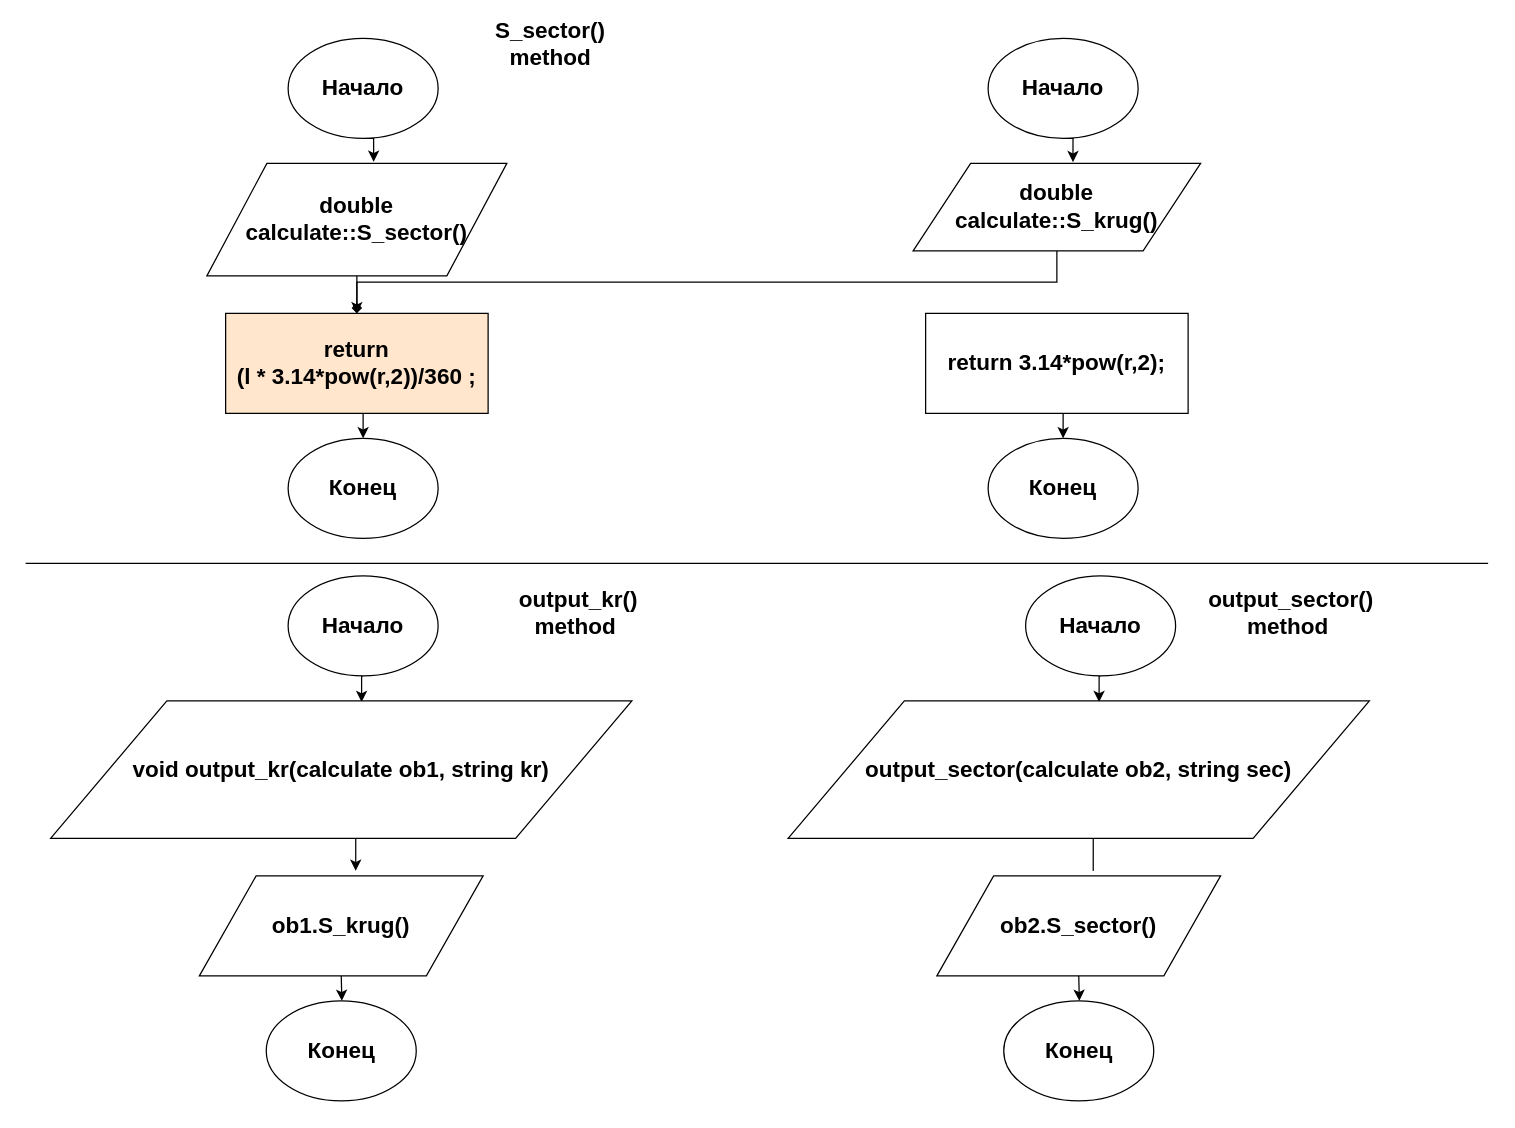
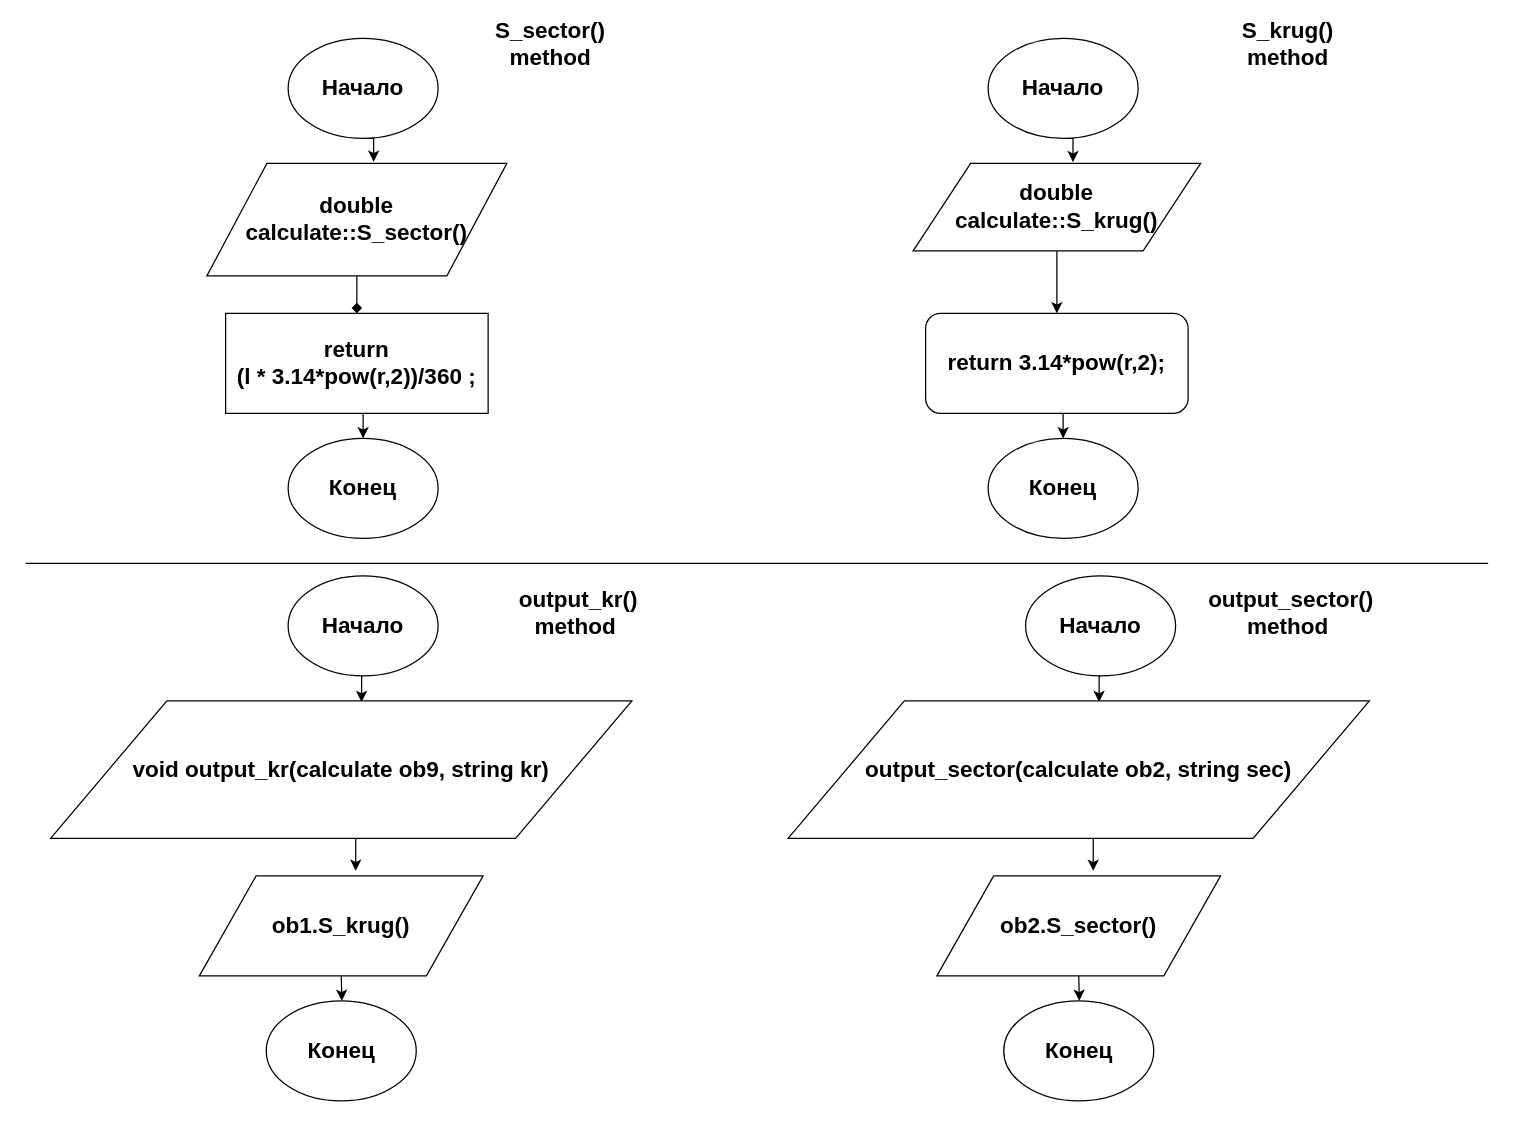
+ <mxCell id="17" value="&lt;b&gt;&lt;font style=&quot;font-size: 18px&quot;&gt;S_krug() method&lt;/font&gt;&lt;/b&gt;" style="text;html=1;strokeColor=none;fillColor=none;align=center;verticalAlign=middle;whiteSpace=wrap;rounded=0;" vertex="1" parent="1"><mxGeometry x="990" y="20" width="80" height="30" as="geometry" /></mxCell>
- <mxCell id="11" style="edgeStyle=orthogonalEdgeStyle;rounded=0;orthogonalLoop=1;jettySize=auto;html=1;exitX=0.5;exitY=1;exitDx=0;exitDy=0;" edge="1" parent="1" source="12" target="7"><mxGeometry relative="1" as="geometry" /></mxCell>
+ <mxCell id="11" style="edgeStyle=orthogonalEdgeStyle;rounded=0;orthogonalLoop=1;jettySize=auto;html=1;exitX=0.5;exitY=1;exitDx=0;exitDy=0;entryX=0.5;entryY=0;entryDx=0;entryDy=0;" edge="1" parent="1" source="12" target="14"><mxGeometry relative="1" as="geometry" /></mxCell>
- <mxCell id="7" value="&lt;b&gt;&lt;font style=&quot;font-size: 18px&quot;&gt;return &lt;br&gt;(l * 3.14*pow(r,2))/360 ;&lt;/font&gt;&lt;/b&gt;" style="rounded=0;whiteSpace=wrap;html=1;fillColor=#ffe6cc;" vertex="1" parent="1"><mxGeometry x="180" y="250" width="210" height="80" as="geometry" /></mxCell>
+ <mxCell id="7" value="&lt;b&gt;&lt;font style=&quot;font-size: 18px&quot;&gt;return &lt;br&gt;(l * 3.14*pow(r,2))/360 ;&lt;/font&gt;&lt;/b&gt;" style="rounded=0;whiteSpace=wrap;html=1;" vertex="1" parent="1"><mxGeometry x="180" y="250" width="210" height="80" as="geometry" /></mxCell>
- <mxCell id="14" value="&lt;span style=&quot;font-size: 18px&quot;&gt;&lt;b&gt;return 3.14*pow(r,2);&lt;/b&gt;&lt;/span&gt;" style="rounded=0;whiteSpace=wrap;html=1;" vertex="1" parent="1"><mxGeometry x="740" y="250" width="210" height="80" as="geometry" /></mxCell>
+ <mxCell id="14" value="&lt;span style=&quot;font-size: 18px&quot;&gt;&lt;b&gt;return 3.14*pow(r,2);&lt;/b&gt;&lt;/span&gt;" style="whiteSpace=wrap;html=1;rounded=1;" vertex="1" parent="1"><mxGeometry x="740" y="250" width="210" height="80" as="geometry" /></mxCell>
- <mxCell id="21" value="&lt;font style=&quot;font-size: 18px&quot;&gt;&lt;b&gt;void output_kr(calculate ob1, string kr)&lt;/b&gt;&lt;/font&gt;" style="shape=parallelogram;perimeter=parallelogramPerimeter;whiteSpace=wrap;html=1;" vertex="1" parent="1"><mxGeometry x="40" y="560" width="465" height="110" as="geometry" /></mxCell>
+ <mxCell id="21" value="&lt;font style=&quot;font-size: 18px&quot;&gt;&lt;b&gt;void output_kr(calculate ob9, string kr)&lt;/b&gt;&lt;/font&gt;" style="shape=parallelogram;perimeter=parallelogramPerimeter;whiteSpace=wrap;html=1;" vertex="1" parent="1"><mxGeometry x="40" y="560" width="465" height="110" as="geometry" /></mxCell>
- <mxCell id="27" style="edgeStyle=orthogonalEdgeStyle;rounded=0;orthogonalLoop=1;jettySize=auto;html=1;exitX=0.5;exitY=1;exitDx=0;exitDy=0;entryX=0.551;entryY=-0.05;entryDx=0;entryDy=0;entryPerimeter=0;endArrow=none;" edge="1" parent="1" source="28" target="30"><mxGeometry relative="1" as="geometry" /></mxCell>
+ <mxCell id="27" style="edgeStyle=orthogonalEdgeStyle;rounded=0;orthogonalLoop=1;jettySize=auto;html=1;exitX=0.5;exitY=1;exitDx=0;exitDy=0;entryX=0.551;entryY=-0.05;entryDx=0;entryDy=0;entryPerimeter=0;" edge="1" parent="1" source="28" target="30"><mxGeometry relative="1" as="geometry" /></mxCell>
